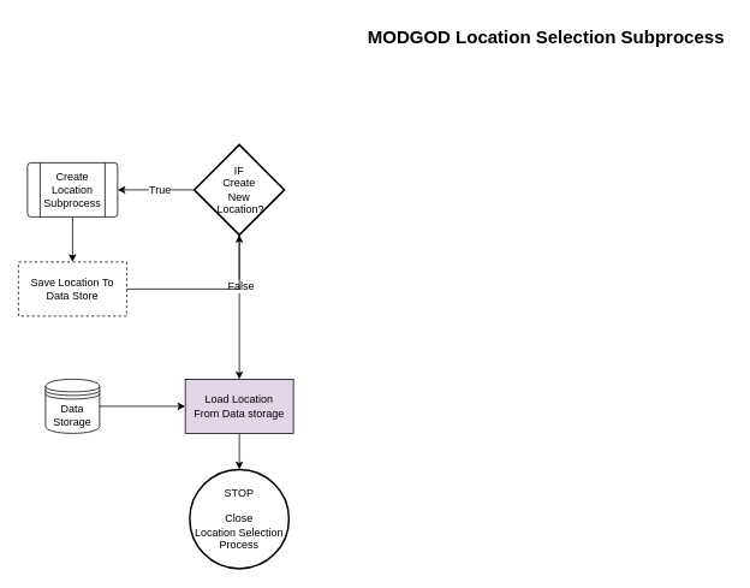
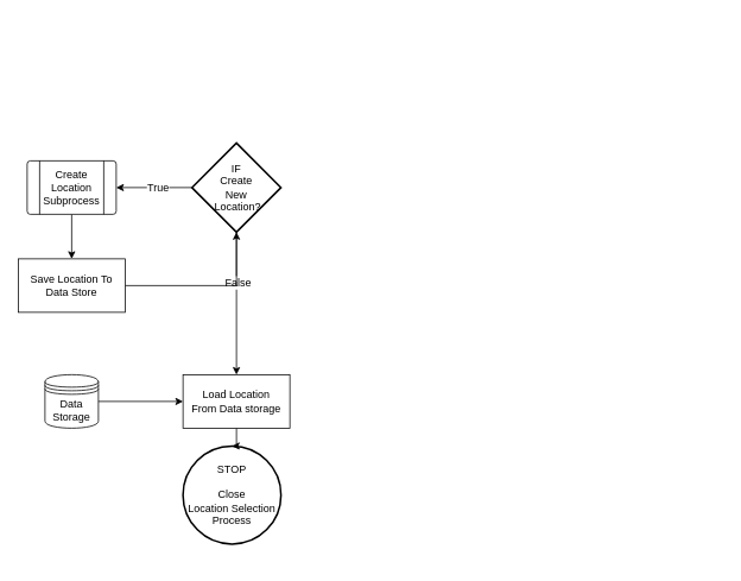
- <mxCell id="2" value="&lt;b&gt;&lt;font style=&quot;font-size: 20px;&quot;&gt;MODGOD Location Selection Subprocess&lt;/font&gt;&lt;/b&gt;" style="text;html=1;align=center;verticalAlign=middle;resizable=0;points=[];autosize=1;strokeColor=none;fillColor=none;" vertex="1" parent="1"><mxGeometry x="400" y="20" width="410" height="40" as="geometry" /></mxCell>
- <mxCell id="16" value="Save Location To&lt;br&gt;Data Store" style="rounded=0;whiteSpace=wrap;html=1;fontSize=12;dashed=1;" vertex="1" parent="1"><mxGeometry x="20" y="290" width="120" height="60" as="geometry" /></mxCell>
+ <mxCell id="16" value="Save Location To&lt;br&gt;Data Store" style="rounded=0;whiteSpace=wrap;html=1;fontSize=12;" vertex="1" parent="1"><mxGeometry x="20" y="290" width="120" height="60" as="geometry" /></mxCell>
- <mxCell id="10" value="Load Location&lt;br&gt;From Data storage" style="rounded=0;whiteSpace=wrap;html=1;fontSize=12;fillColor=#e1d5e7;" vertex="1" parent="1"><mxGeometry x="205" y="420" width="120" height="60" as="geometry" /></mxCell>
+ <mxCell id="10" value="Load Location&lt;br&gt;From Data storage" style="rounded=0;whiteSpace=wrap;html=1;fontSize=12;" vertex="1" parent="1"><mxGeometry x="205" y="420" width="120" height="60" as="geometry" /></mxCell>
- <mxCell id="3" value="STOP&lt;br&gt;&lt;br&gt;Close&lt;br&gt;Location Selection&lt;br&gt;Process" style="strokeWidth=2;html=1;shape=mxgraph.flowchart.start_2;whiteSpace=wrap;" vertex="1" parent="1"><mxGeometry x="210" y="520" width="110" height="110" as="geometry" /></mxCell>
+ <mxCell id="3" value="STOP&lt;br&gt;&lt;br&gt;Close&lt;br&gt;Location Selection&lt;br&gt;Process" style="strokeWidth=2;html=1;shape=mxgraph.flowchart.start_2;whiteSpace=wrap;" vertex="1" parent="1"><mxGeometry x="205" y="500" width="110" height="110" as="geometry" /></mxCell>
